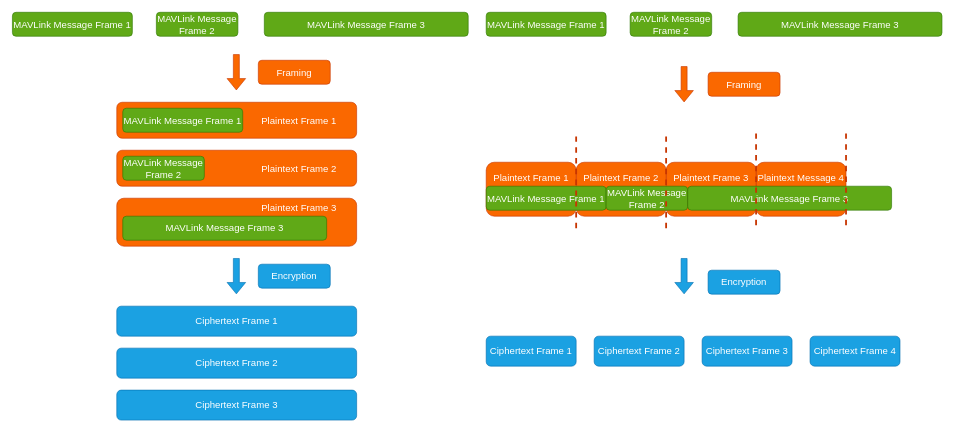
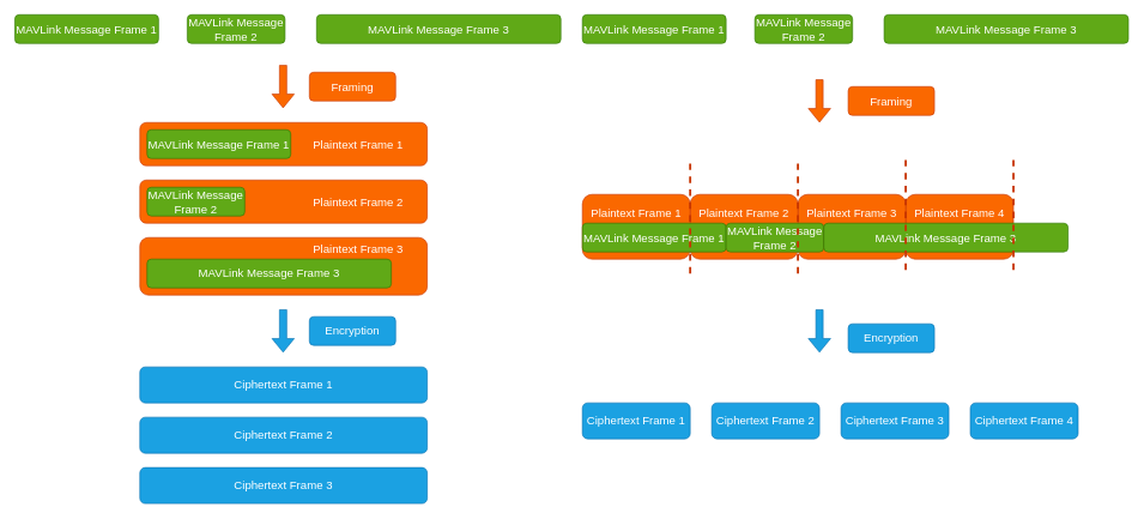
- <mxCell id="37" value="Plaintext Message 4" style="text;html=1;strokeColor=none;fillColor=none;align=center;verticalAlign=middle;whiteSpace=wrap;rounded=0;fontSize=16;fontColor=#FFFFFF;" vertex="1" parent="1"><mxGeometry x="1217" y="280" width="236" height="30" as="geometry" /></mxCell>
+ <mxCell id="37" value="Plaintext Frame 4" style="text;html=1;strokeColor=none;fillColor=none;align=center;verticalAlign=middle;whiteSpace=wrap;rounded=0;fontSize=16;fontColor=#FFFFFF;" vertex="1" parent="1"><mxGeometry x="1217" y="280" width="236" height="30" as="geometry" /></mxCell>
